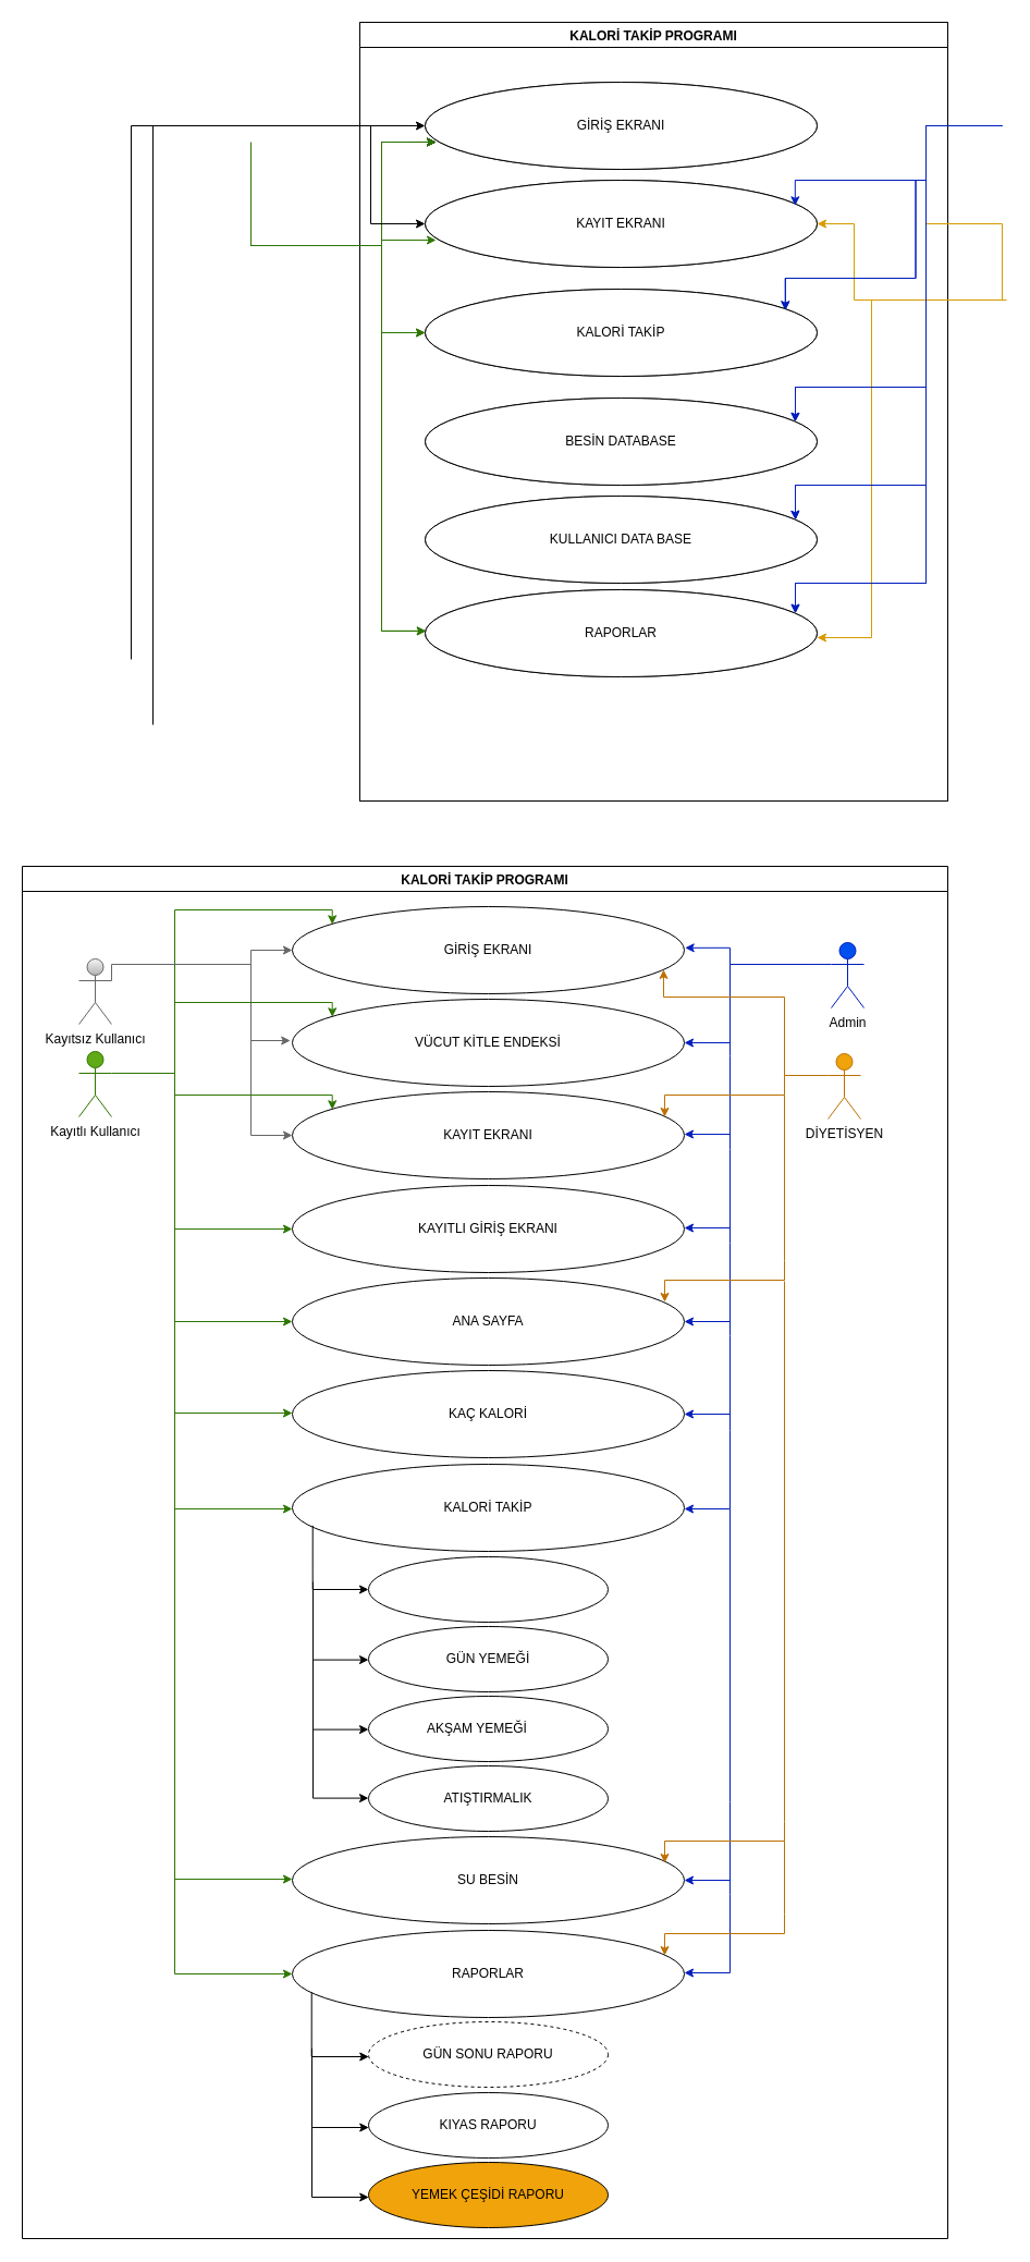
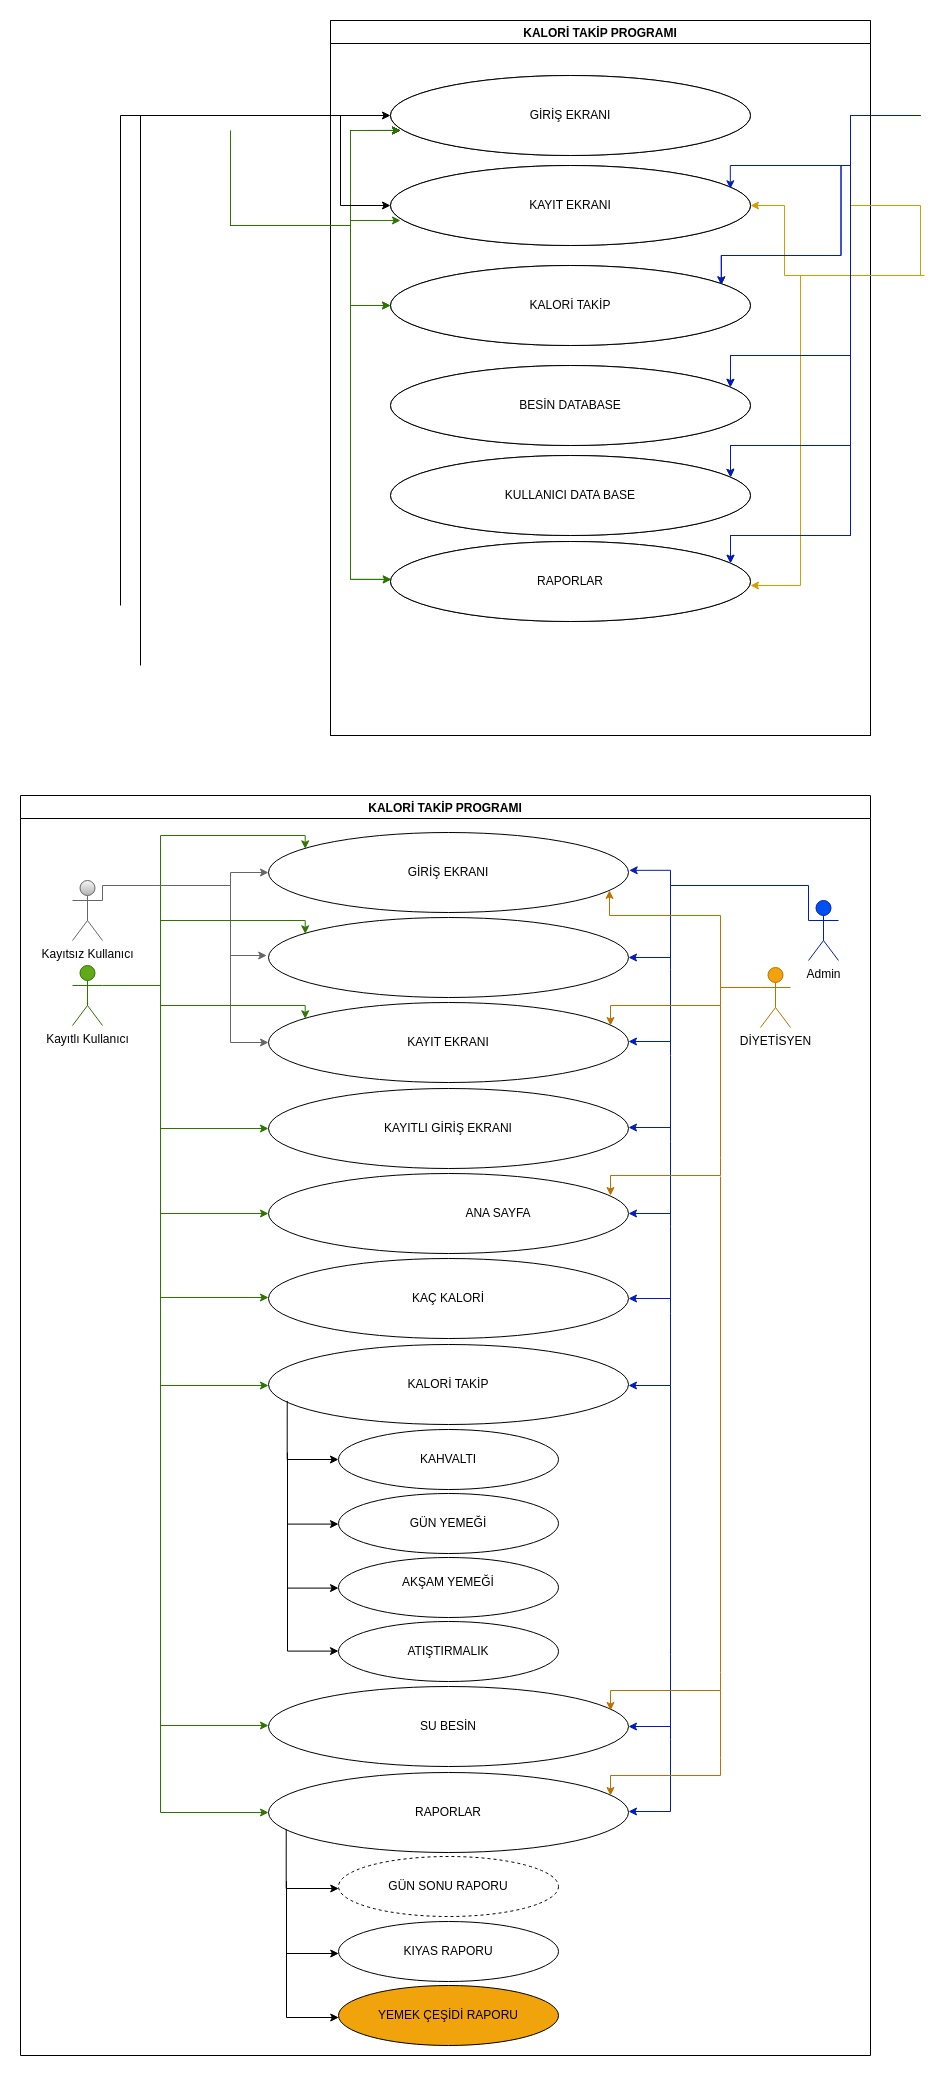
- <mxCell id="51" value="Admin" style="shape=umlActor;verticalLabelPosition=bottom;verticalAlign=top;html=1;outlineConnect=0;fillColor=#0050ef;strokeColor=#001DBC;fontColor=#000000;" parent="1" vertex="1"><mxGeometry x="763" y="865" width="30" height="60" as="geometry" /></mxCell>
+ <mxCell id="51" value="Admin" style="shape=umlActor;verticalLabelPosition=bottom;verticalAlign=top;html=1;outlineConnect=0;fillColor=#0050ef;strokeColor=#001DBC;fontColor=#000000;" parent="1" vertex="1"><mxGeometry x="808" y="900" width="30" height="60" as="geometry" /></mxCell>
- <mxCell id="60" value="VÜCUT KİTLE ENDEKSİ" style="text;html=1;strokeColor=none;fillColor=none;align=center;verticalAlign=middle;whiteSpace=wrap;rounded=0;" vertex="1" parent="53"><mxGeometry x="333" y="147" width="190" height="30" as="geometry" /></mxCell>
- <mxCell id="64" value="ANA SAYFA" style="text;html=1;strokeColor=none;fillColor=none;align=center;verticalAlign=middle;whiteSpace=wrap;rounded=0;" vertex="1" parent="53"><mxGeometry x="333" y="403" width="190" height="30" as="geometry" /></mxCell>
+ <mxCell id="64" value="ANA SAYFA" style="text;html=1;strokeColor=none;fillColor=none;align=center;verticalAlign=middle;whiteSpace=wrap;rounded=0;" vertex="1" parent="53"><mxGeometry x="383" y="403" width="190" height="30" as="geometry" /></mxCell>
+ <mxCell id="75" value="KAHVALTI" style="text;html=1;strokeColor=none;fillColor=none;align=center;verticalAlign=middle;whiteSpace=wrap;rounded=0;" vertex="1" parent="53"><mxGeometry x="333" y="649" width="190" height="30" as="geometry" /></mxCell>
- <mxCell id="72" value="AKŞAM YEMEĞİ" style="text;html=1;strokeColor=none;fillColor=none;align=center;verticalAlign=middle;whiteSpace=wrap;rounded=0;" vertex="1" parent="53"><mxGeometry x="323" y="777" width="190" height="30" as="geometry" /></mxCell>
+ <mxCell id="72" value="AKŞAM YEMEĞİ" style="text;html=1;strokeColor=none;fillColor=none;align=center;verticalAlign=middle;whiteSpace=wrap;rounded=0;" vertex="1" parent="53"><mxGeometry x="333" y="772" width="190" height="30" as="geometry" /></mxCell>
